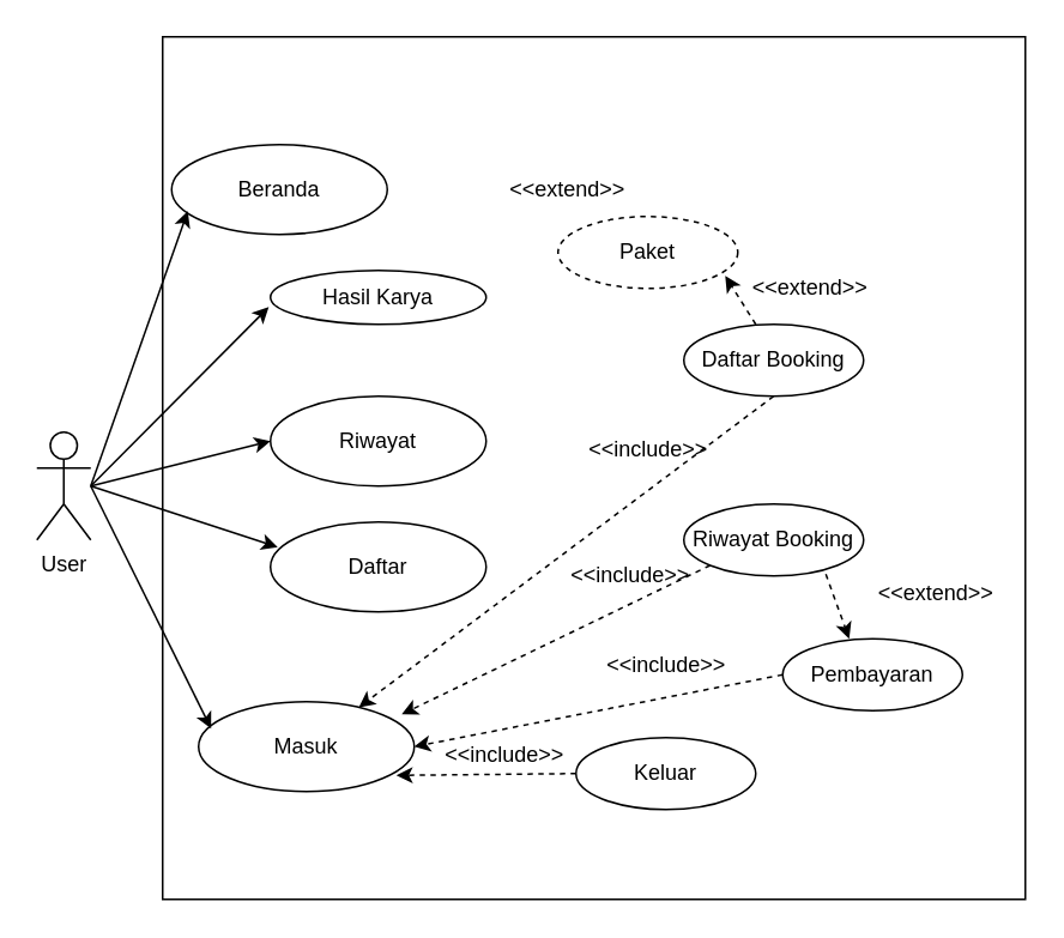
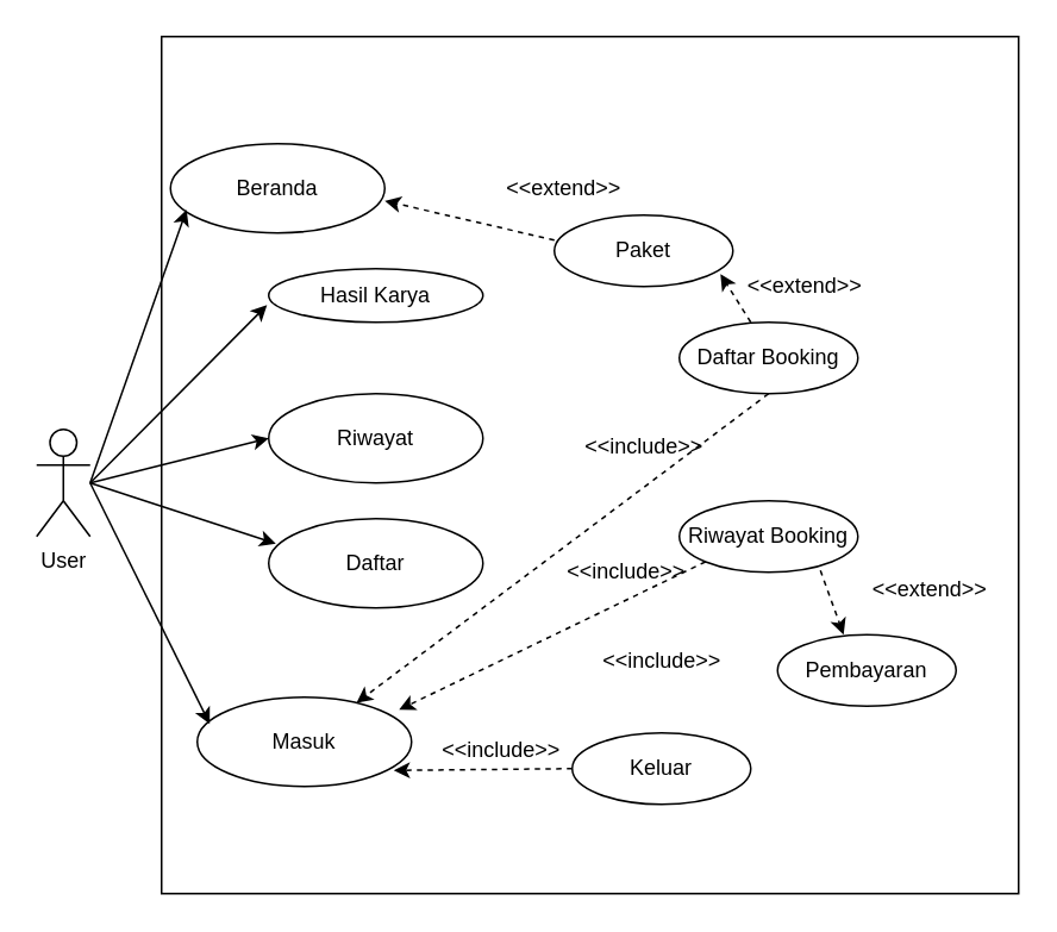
+ <mxCell id="18" value="" style="endArrow=classic;html=1;entryX=1;entryY=0.64;entryDx=0;entryDy=0;entryPerimeter=0;dashed=1;exitX=0;exitY=0.35;exitDx=0;exitDy=0;exitPerimeter=0;" edge="1" parent="1" source="9" target="4"><mxGeometry width="50" height="50" relative="1" as="geometry"><mxPoint x="310" y="140" as="sourcePoint" /><mxPoint x="360" y="90" as="targetPoint" /></mxGeometry></mxCell>
- <mxCell id="9" value="Paket" style="ellipse;whiteSpace=wrap;html=1;dashed=1;" vertex="1" parent="1"><mxGeometry x="310" y="120" width="100" height="40" as="geometry" /></mxCell>
+ <mxCell id="9" value="Paket" style="ellipse;whiteSpace=wrap;html=1;" vertex="1" parent="1"><mxGeometry x="310" y="120" width="100" height="40" as="geometry" /></mxCell>
- <mxCell id="23" value="" style="endArrow=classic;html=1;dashed=1;exitX=0;exitY=0.5;exitDx=0;exitDy=0;entryX=1;entryY=0.5;entryDx=0;entryDy=0;" edge="1" parent="1" source="12" target="8"><mxGeometry width="50" height="50" relative="1" as="geometry"><mxPoint x="394.645" y="314.142" as="sourcePoint" /><mxPoint x="263.04" y="367" as="targetPoint" /></mxGeometry></mxCell>
